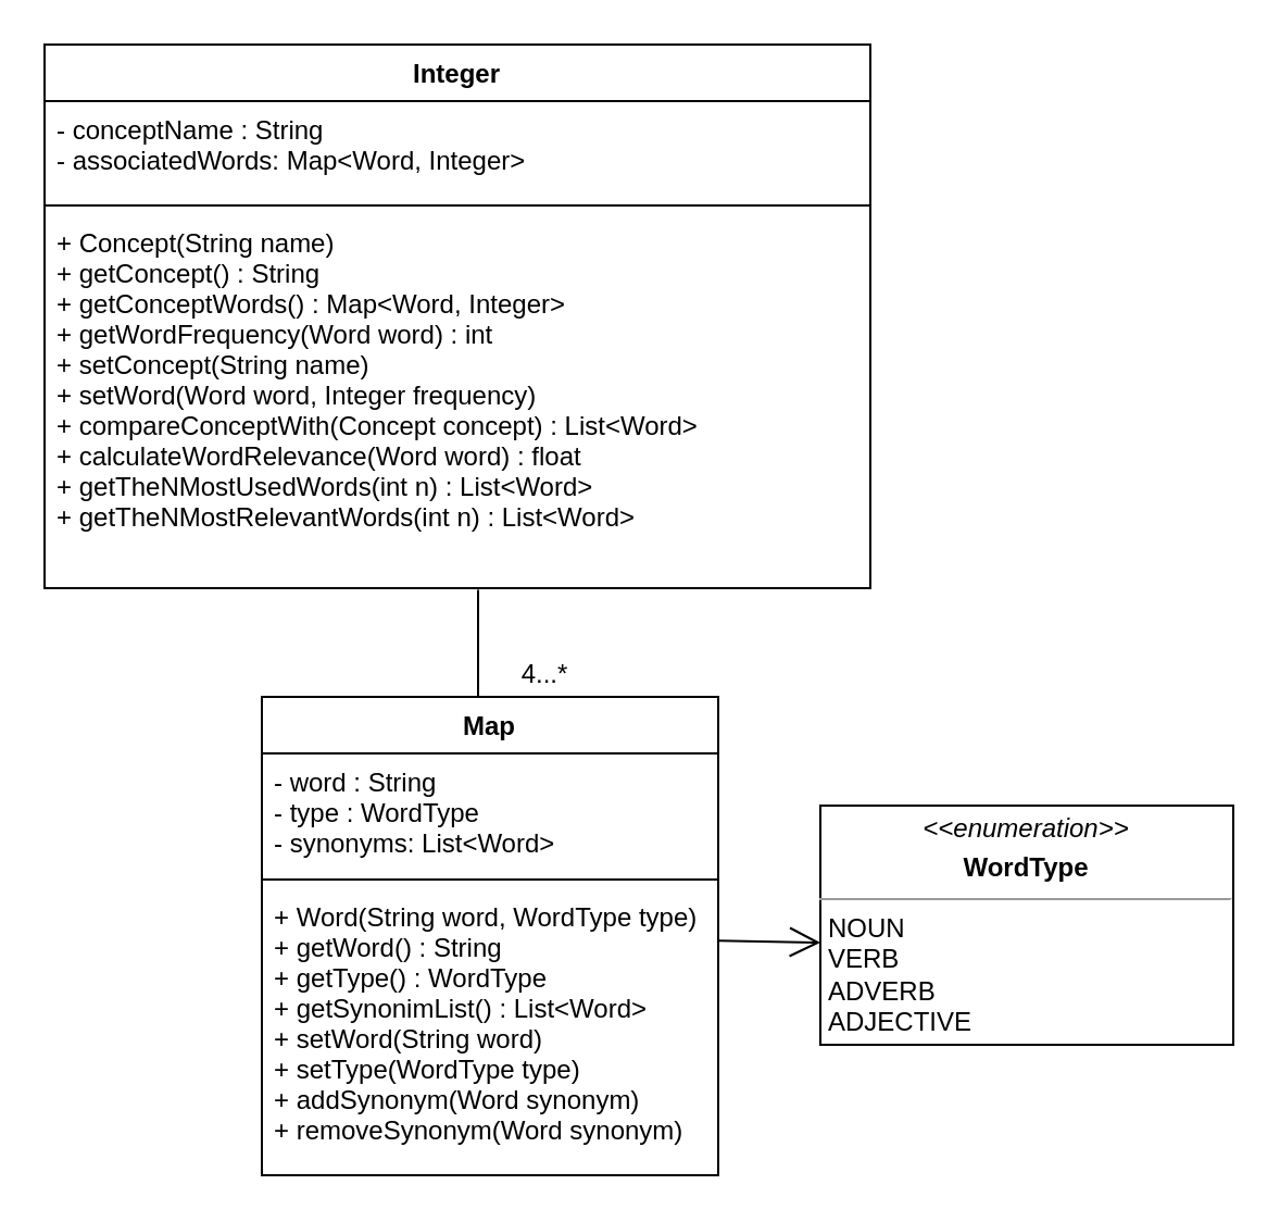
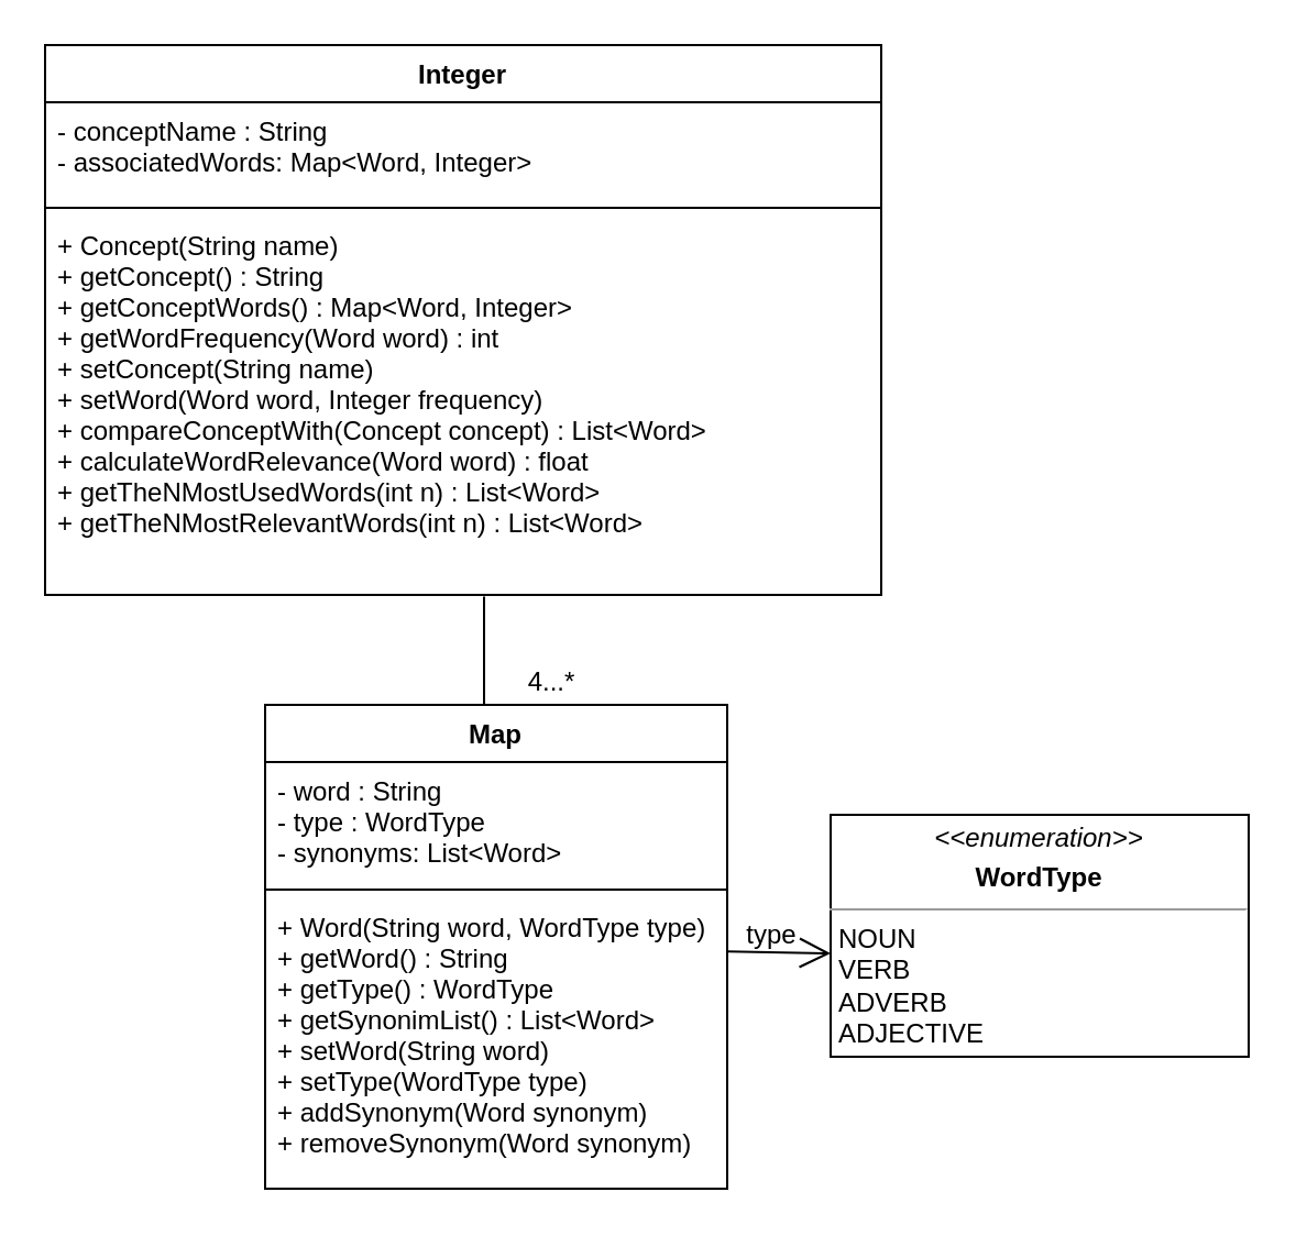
+ <mxCell id="12" value="type" style="text;html=1;align=center;verticalAlign=middle;resizable=0;points=[];autosize=1;strokeColor=none;fillColor=none;" vertex="1" parent="1"><mxGeometry x="330" y="415" width="40" height="20" as="geometry" /></mxCell>
